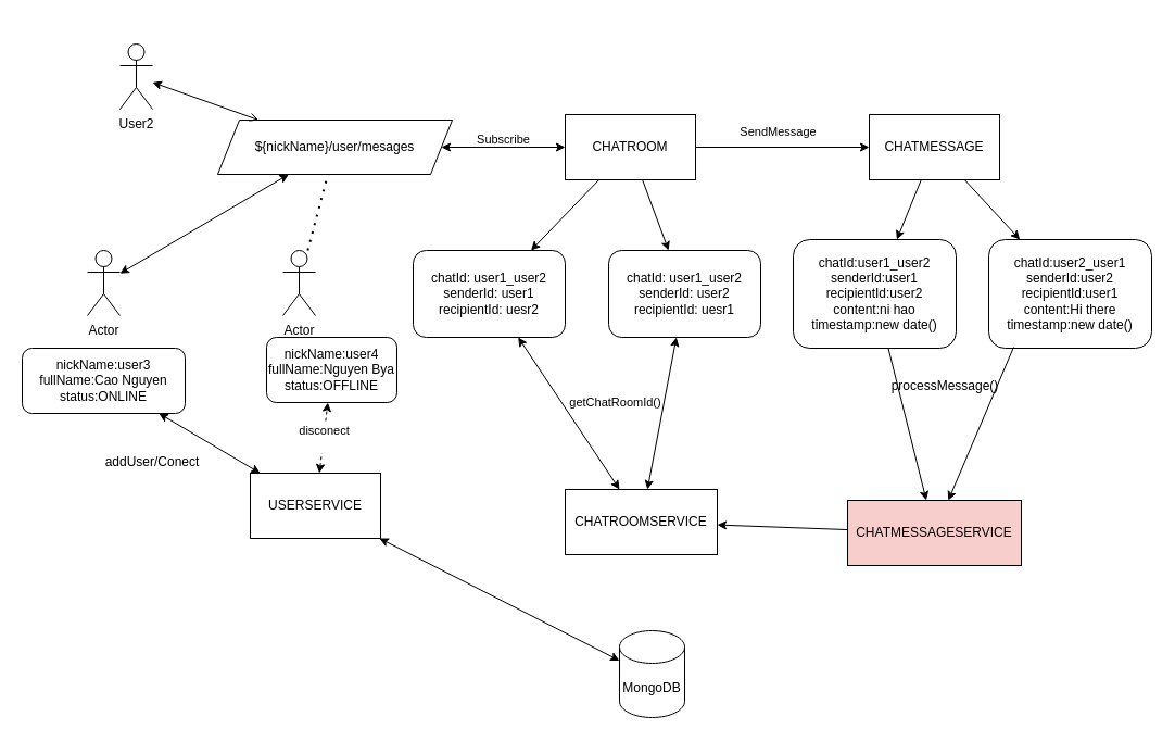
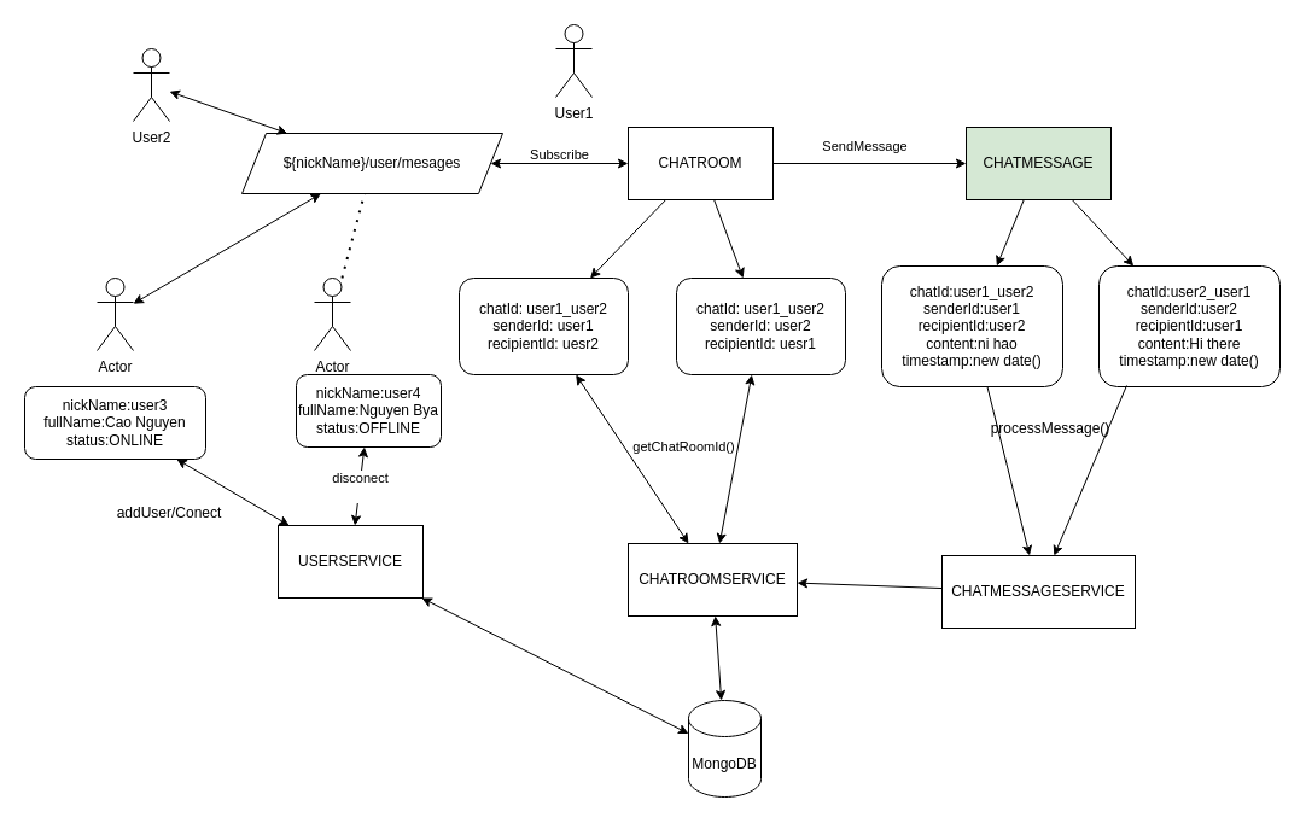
+ <mxCell id="5" value="User1" style="shape=umlActor;verticalLabelPosition=bottom;verticalAlign=top;html=1;outlineConnect=0;" parent="1" vertex="1"><mxGeometry x="460" y="20" width="30" height="60" as="geometry" /></mxCell>
- <mxCell id="34" value="" style="endArrow=open;startArrow=classic;html=1;rounded=0;" edge="1" parent="1" source="6" target="2"><mxGeometry width="50" height="50" relative="1" as="geometry"><mxPoint x="540" y="350" as="sourcePoint" /><mxPoint x="280" y="150" as="targetPoint" /></mxGeometry></mxCell>
+ <mxCell id="34" value="" style="endArrow=classic;startArrow=classic;html=1;rounded=0;" edge="1" parent="1" source="6" target="2"><mxGeometry width="50" height="50" relative="1" as="geometry"><mxPoint x="540" y="350" as="sourcePoint" /><mxPoint x="280" y="150" as="targetPoint" /></mxGeometry></mxCell>
- <mxCell id="41" value="CHATMESSAGE" style="rounded=0;whiteSpace=wrap;html=1;" vertex="1" parent="1"><mxGeometry x="800" y="105" width="120" height="60" as="geometry" /></mxCell>
+ <mxCell id="41" value="CHATMESSAGE" style="rounded=0;whiteSpace=wrap;html=1;fillColor=#d5e8d4;" vertex="1" parent="1"><mxGeometry x="800" y="105" width="120" height="60" as="geometry" /></mxCell>
- <mxCell id="37" value="" style="endArrow=classic;startArrow=classic;html=1;rounded=0;dashed=1;" edge="1" parent="1" source="42" target="39"><mxGeometry width="50" height="50" relative="1" as="geometry"><mxPoint x="290" y="460" as="sourcePoint" /><mxPoint x="290" y="370" as="targetPoint" /></mxGeometry></mxCell>
+ <mxCell id="37" value="" style="endArrow=classic;startArrow=classic;html=1;rounded=0;" edge="1" parent="1" source="42" target="39"><mxGeometry width="50" height="50" relative="1" as="geometry"><mxPoint x="290" y="460" as="sourcePoint" /><mxPoint x="290" y="370" as="targetPoint" /></mxGeometry></mxCell>
- <mxCell id="44" value="CHATMESSAGESERVICE" style="rounded=0;whiteSpace=wrap;html=1;fillColor=#f8cecc;" vertex="1" parent="1"><mxGeometry x="780" y="460" width="160" height="60" as="geometry" /></mxCell>
+ <mxCell id="44" value="CHATMESSAGESERVICE" style="rounded=0;whiteSpace=wrap;html=1;" vertex="1" parent="1"><mxGeometry x="780" y="460" width="160" height="60" as="geometry" /></mxCell>
+ <mxCell id="26" value="" style="endArrow=classic;startArrow=classic;html=1;rounded=0;" edge="1" parent="1" source="17" target="43"><mxGeometry width="50" height="50" relative="1" as="geometry"><mxPoint x="660" y="350" as="sourcePoint" /><mxPoint x="584.286" y="510" as="targetPoint" /></mxGeometry></mxCell>
